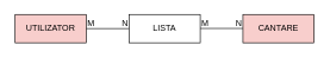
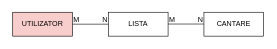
- <mxCell id="4" value="CANTARE" style="whiteSpace=wrap;html=1;align=center;fillColor=#f8cecc;" vertex="1" parent="1"><mxGeometry x="340" y="20" width="100" height="40" as="geometry" /></mxCell>
+ <mxCell id="4" value="CANTARE" style="whiteSpace=wrap;html=1;align=center;" vertex="1" parent="1"><mxGeometry x="340" y="20" width="100" height="40" as="geometry" /></mxCell>
